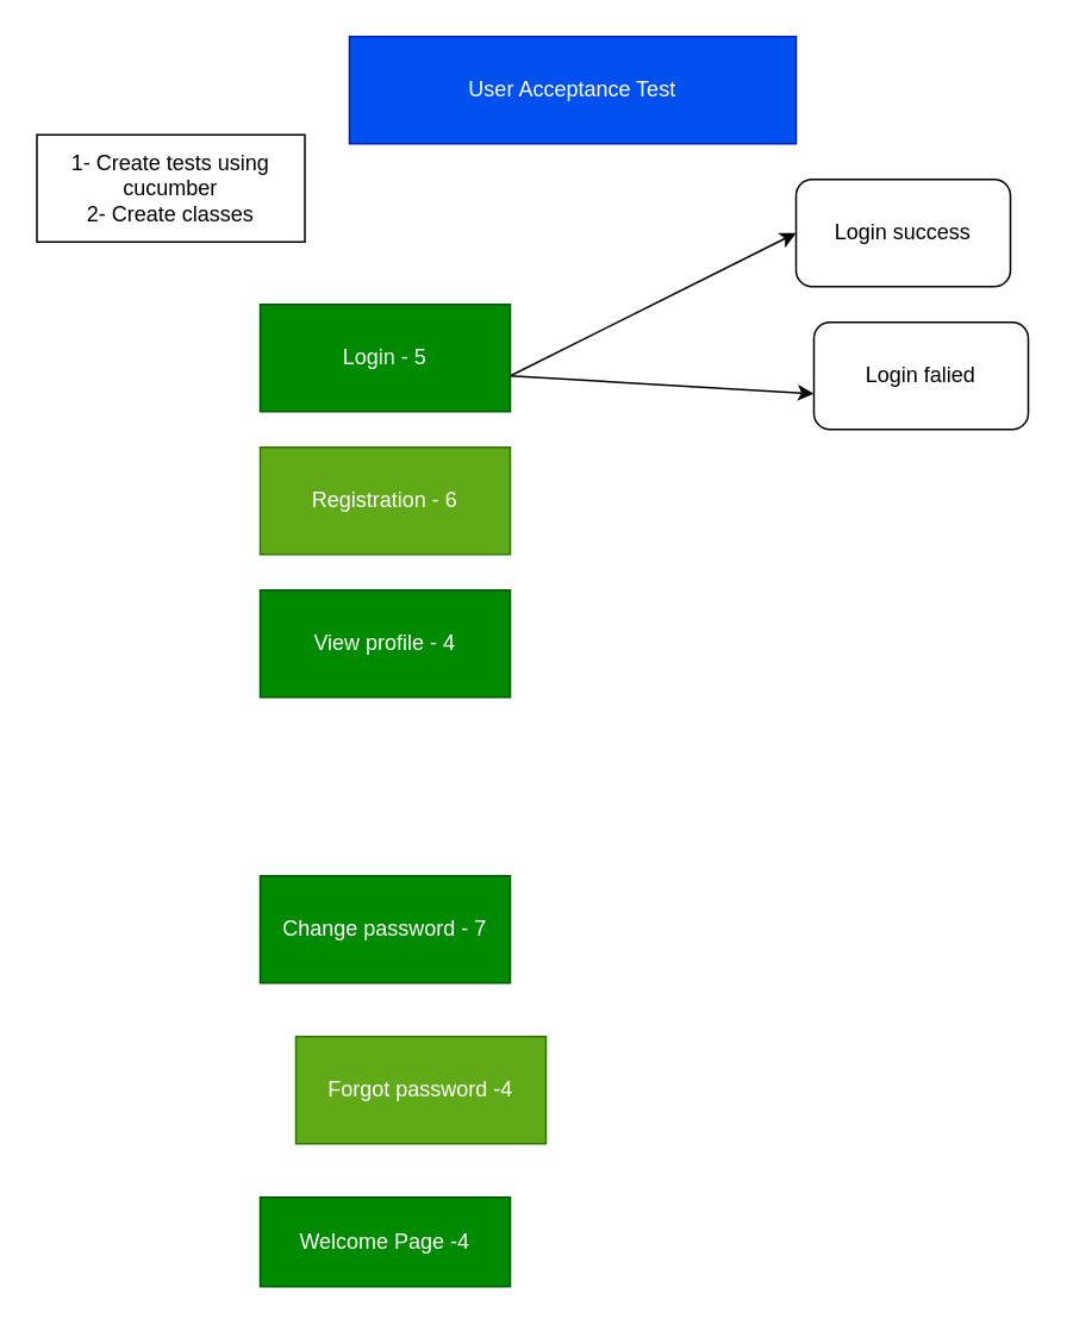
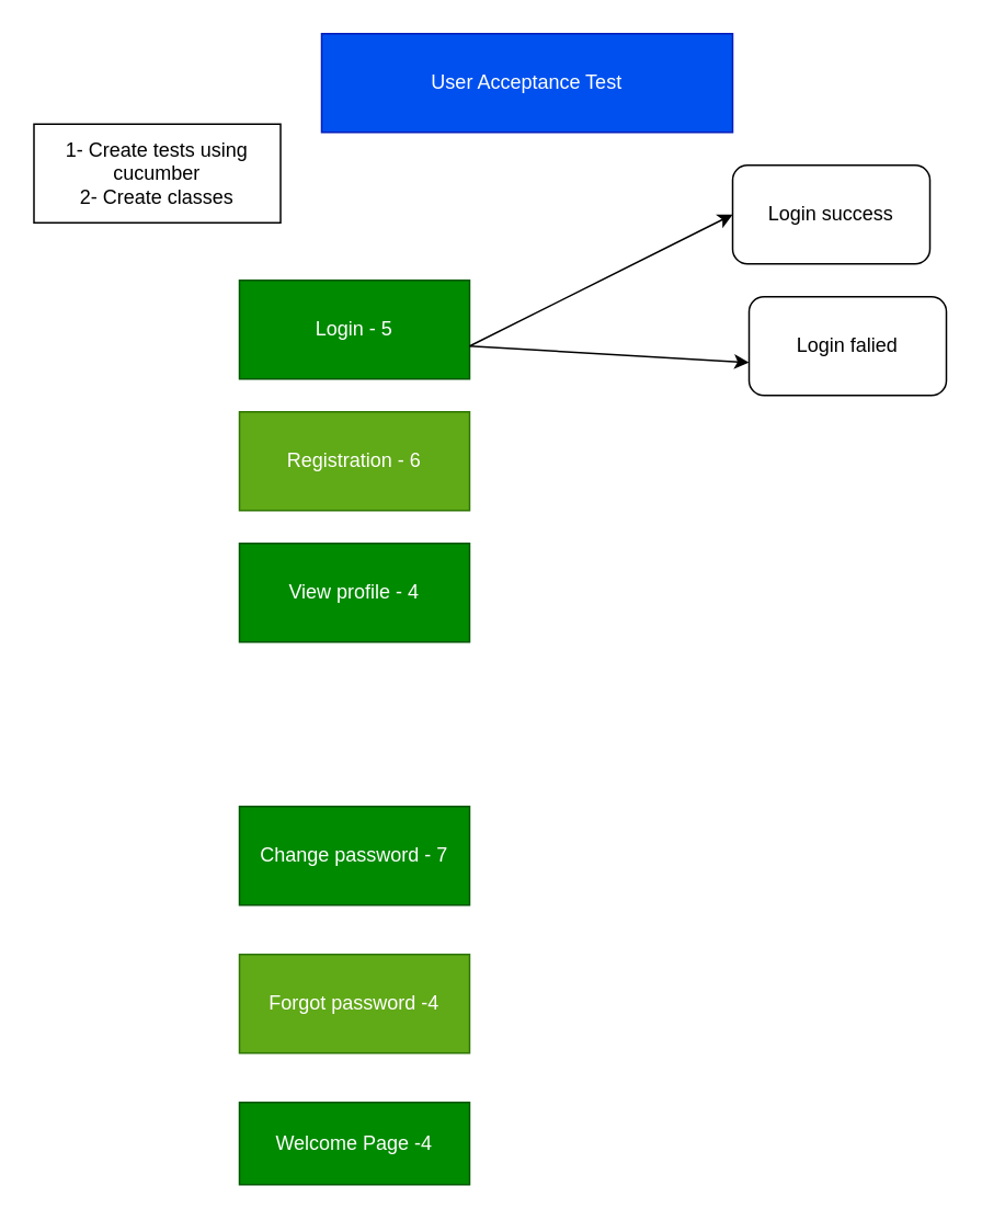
- <mxCell id="7" value="Forgot password -4" style="rounded=0;whiteSpace=wrap;html=1;fillColor=#60a917;strokeColor=#2D7600;fontColor=#ffffff;" parent="1" vertex="1"><mxGeometry x="165" y="580" width="140" height="60" as="geometry" /></mxCell>
+ <mxCell id="7" value="Forgot password -4" style="rounded=0;whiteSpace=wrap;html=1;fillColor=#60a917;strokeColor=#2D7600;fontColor=#ffffff;" parent="1" vertex="1"><mxGeometry x="145" y="580" width="140" height="60" as="geometry" /></mxCell>
